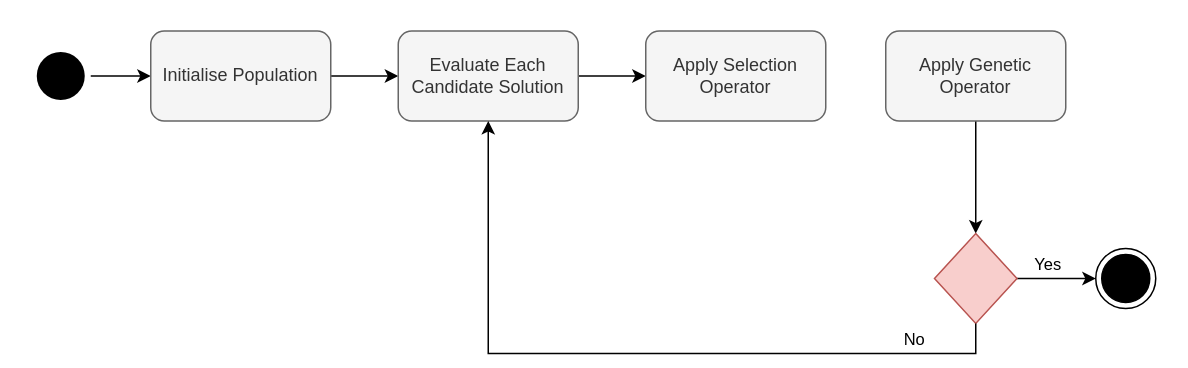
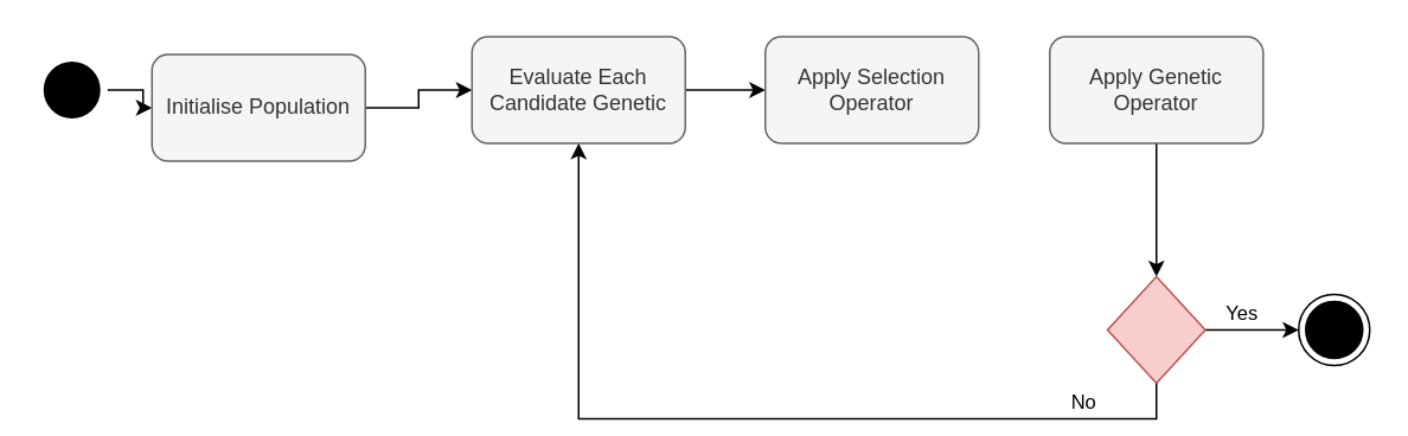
- <mxCell id="5" value="Initialise Population" style="rounded=1;whiteSpace=wrap;html=1;fillColor=#f5f5f5;fontColor=#333333;strokeColor=#666666;" parent="1" vertex="1"><mxGeometry x="100" y="20" width="120" height="60" as="geometry" /></mxCell>
+ <mxCell id="5" value="Initialise Population" style="rounded=1;whiteSpace=wrap;html=1;fillColor=#f5f5f5;fontColor=#333333;strokeColor=#666666;" parent="1" vertex="1"><mxGeometry x="85" y="30" width="120" height="60" as="geometry" /></mxCell>
- <mxCell id="7" value="Evaluate Each Candidate Solution" style="rounded=1;whiteSpace=wrap;html=1;fillColor=#f5f5f5;fontColor=#333333;strokeColor=#666666;" parent="1" vertex="1"><mxGeometry x="265" y="20" width="120" height="60" as="geometry" /></mxCell>
+ <mxCell id="7" value="Evaluate Each Candidate Genetic" style="rounded=1;whiteSpace=wrap;html=1;fillColor=#f5f5f5;fontColor=#333333;strokeColor=#666666;" parent="1" vertex="1"><mxGeometry x="265" y="20" width="120" height="60" as="geometry" /></mxCell>
